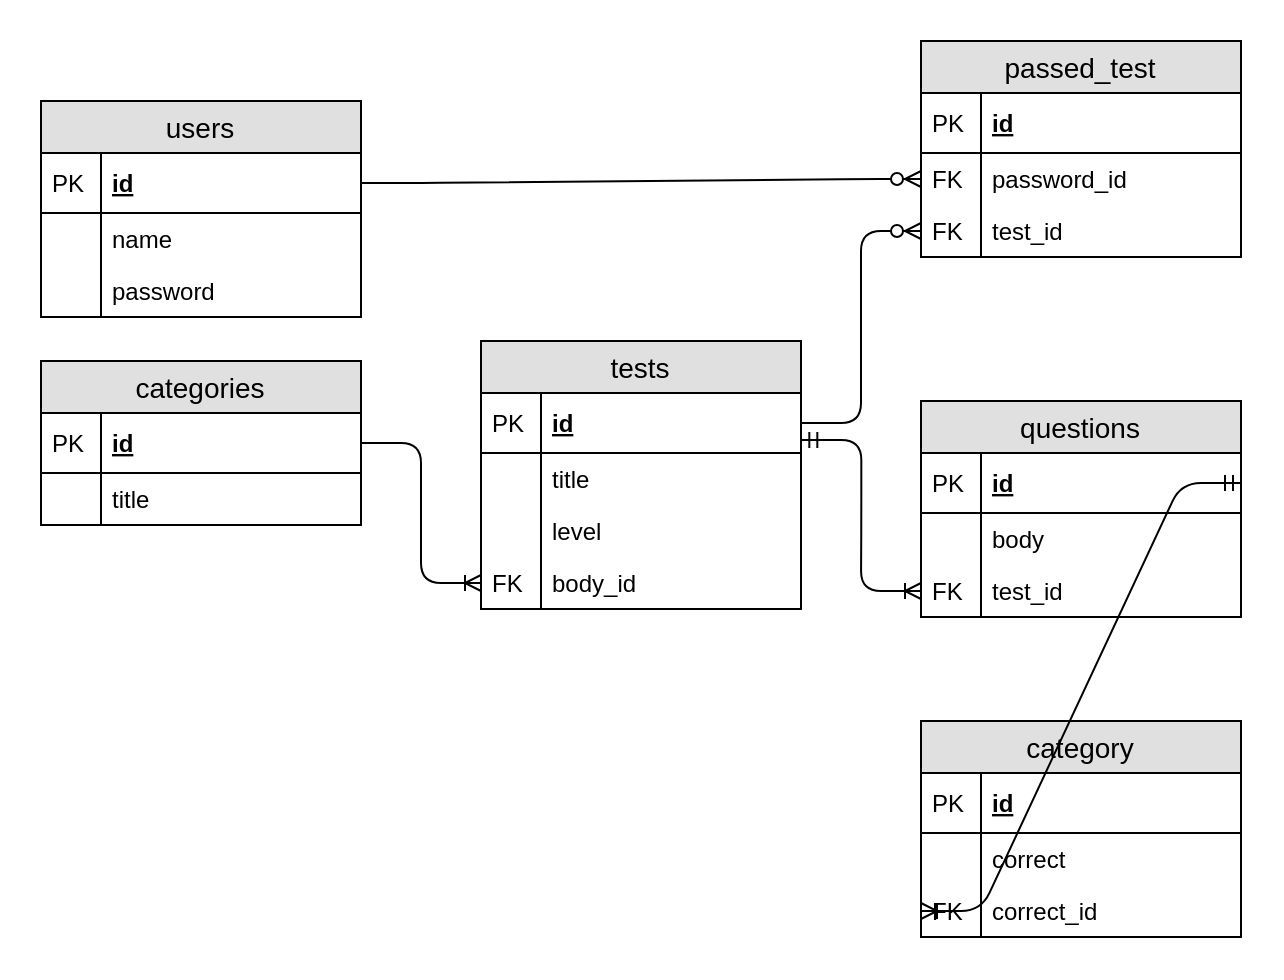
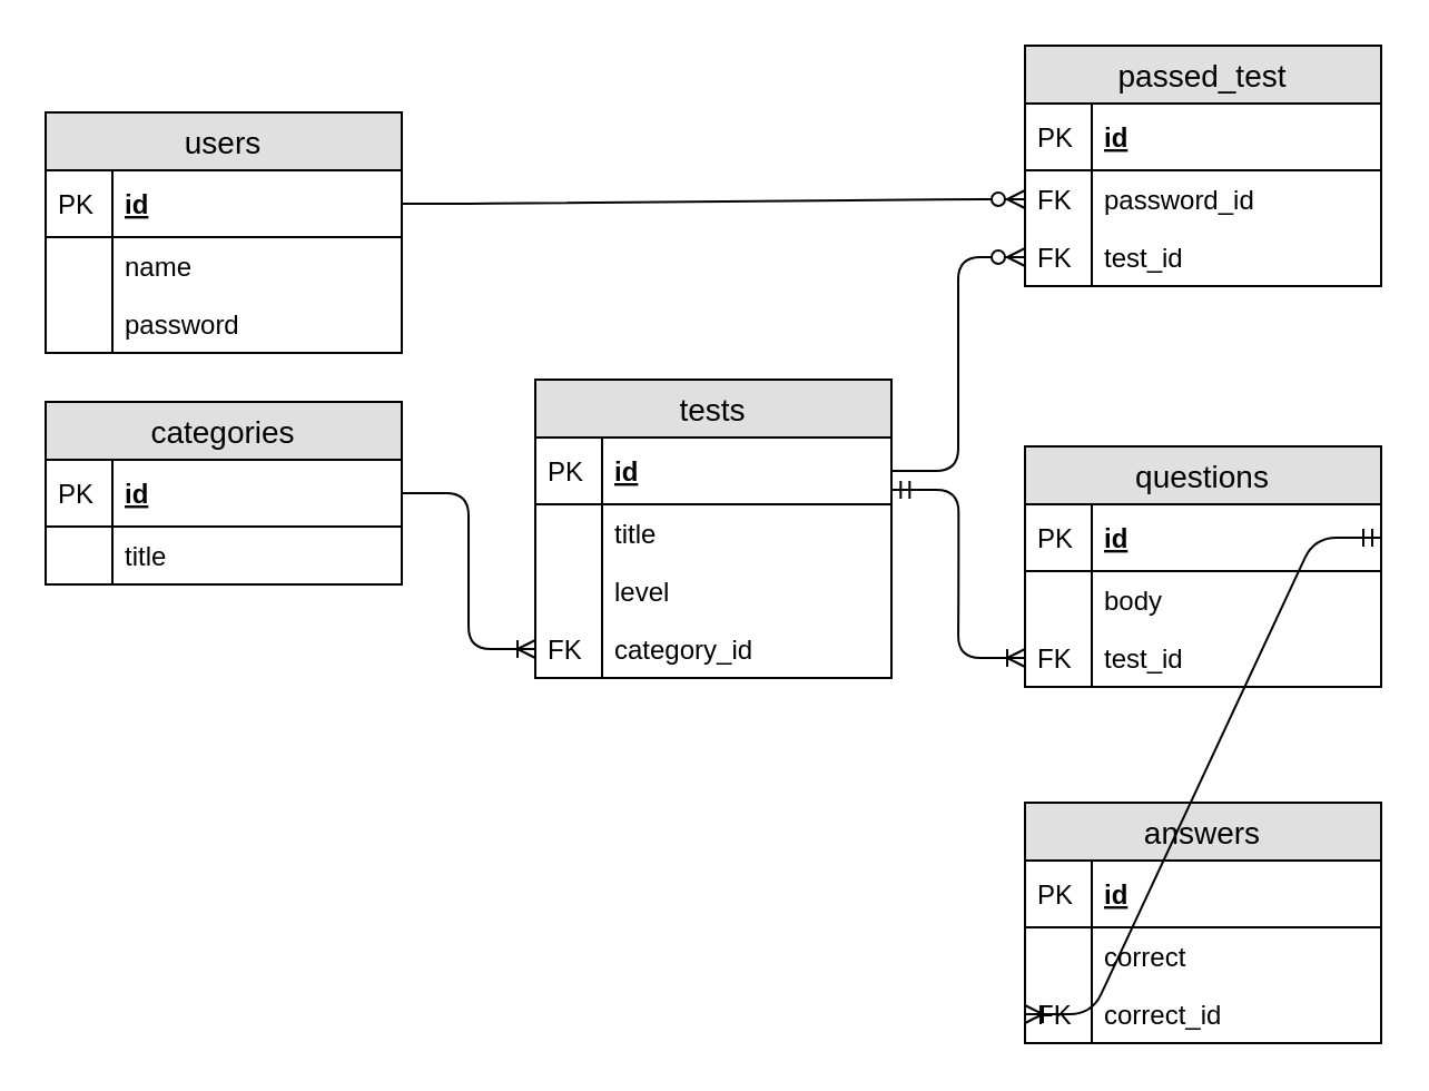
- <mxCell id="21" value="body_id" style="shape=partialRectangle;top=0;left=0;right=0;bottom=0;align=left;verticalAlign=top;fillColor=none;spacingLeft=34;spacingRight=4;overflow=hidden;rotatable=0;points=[[0,0.5],[1,0.5]];portConstraint=eastwest;dropTarget=0;fontSize=12;noLabel=0;backgroundOutline=0;perimeterSpacing=0;" vertex="1" parent="14"><mxGeometry y="108" width="160" height="26" as="geometry" /></mxCell>
+ <mxCell id="21" value="category_id" style="shape=partialRectangle;top=0;left=0;right=0;bottom=0;align=left;verticalAlign=top;fillColor=none;spacingLeft=34;spacingRight=4;overflow=hidden;rotatable=0;points=[[0,0.5],[1,0.5]];portConstraint=eastwest;dropTarget=0;fontSize=12;noLabel=0;backgroundOutline=0;perimeterSpacing=0;" vertex="1" parent="14"><mxGeometry y="108" width="160" height="26" as="geometry" /></mxCell>
- <mxCell id="30" value="category" style="swimlane;fontStyle=0;childLayout=stackLayout;horizontal=1;startSize=26;fillColor=#e0e0e0;horizontalStack=0;resizeParent=1;resizeParentMax=0;resizeLast=0;collapsible=1;marginBottom=0;swimlaneFillColor=#ffffff;align=center;fontSize=14;noLabel=0;backgroundOutline=0;perimeterSpacing=0;" vertex="1" parent="1"><mxGeometry x="460" y="360" width="160" height="108" as="geometry" /></mxCell>
+ <mxCell id="30" value="answers" style="swimlane;fontStyle=0;childLayout=stackLayout;horizontal=1;startSize=26;fillColor=#e0e0e0;horizontalStack=0;resizeParent=1;resizeParentMax=0;resizeLast=0;collapsible=1;marginBottom=0;swimlaneFillColor=#ffffff;align=center;fontSize=14;noLabel=0;backgroundOutline=0;perimeterSpacing=0;" vertex="1" parent="1"><mxGeometry x="460" y="360" width="160" height="108" as="geometry" /></mxCell>
